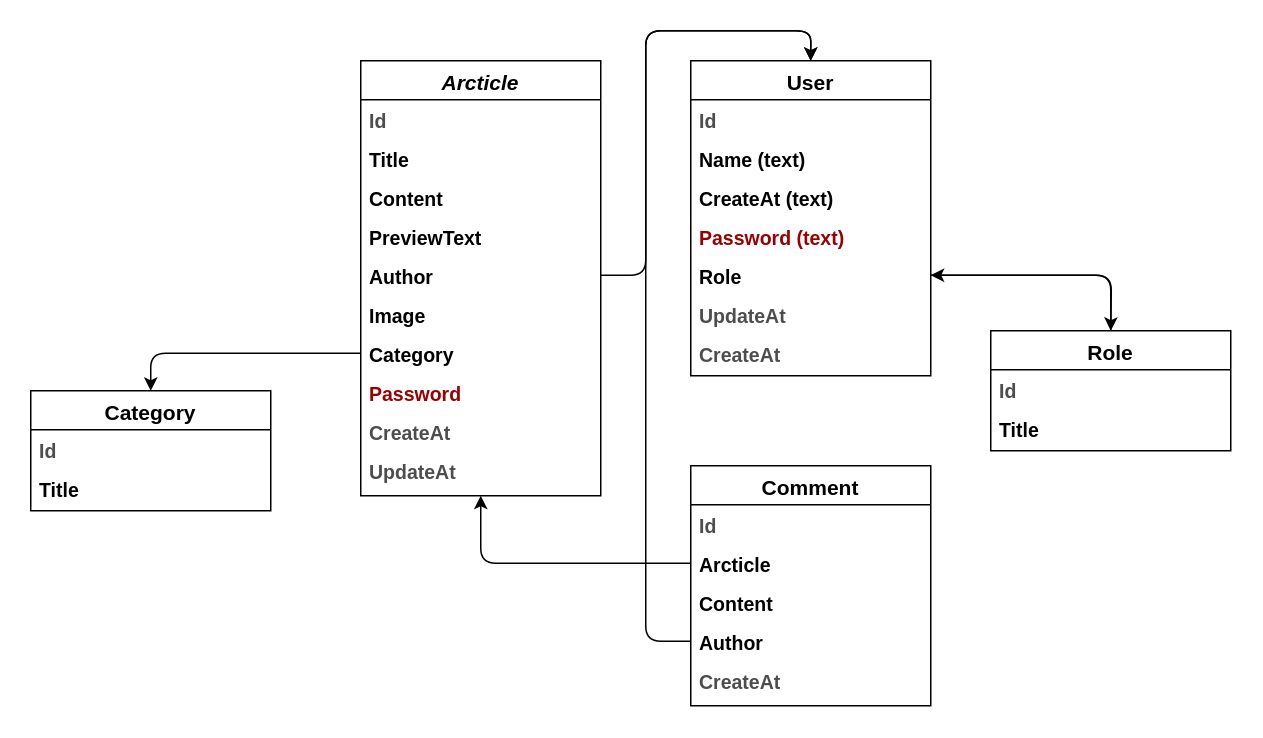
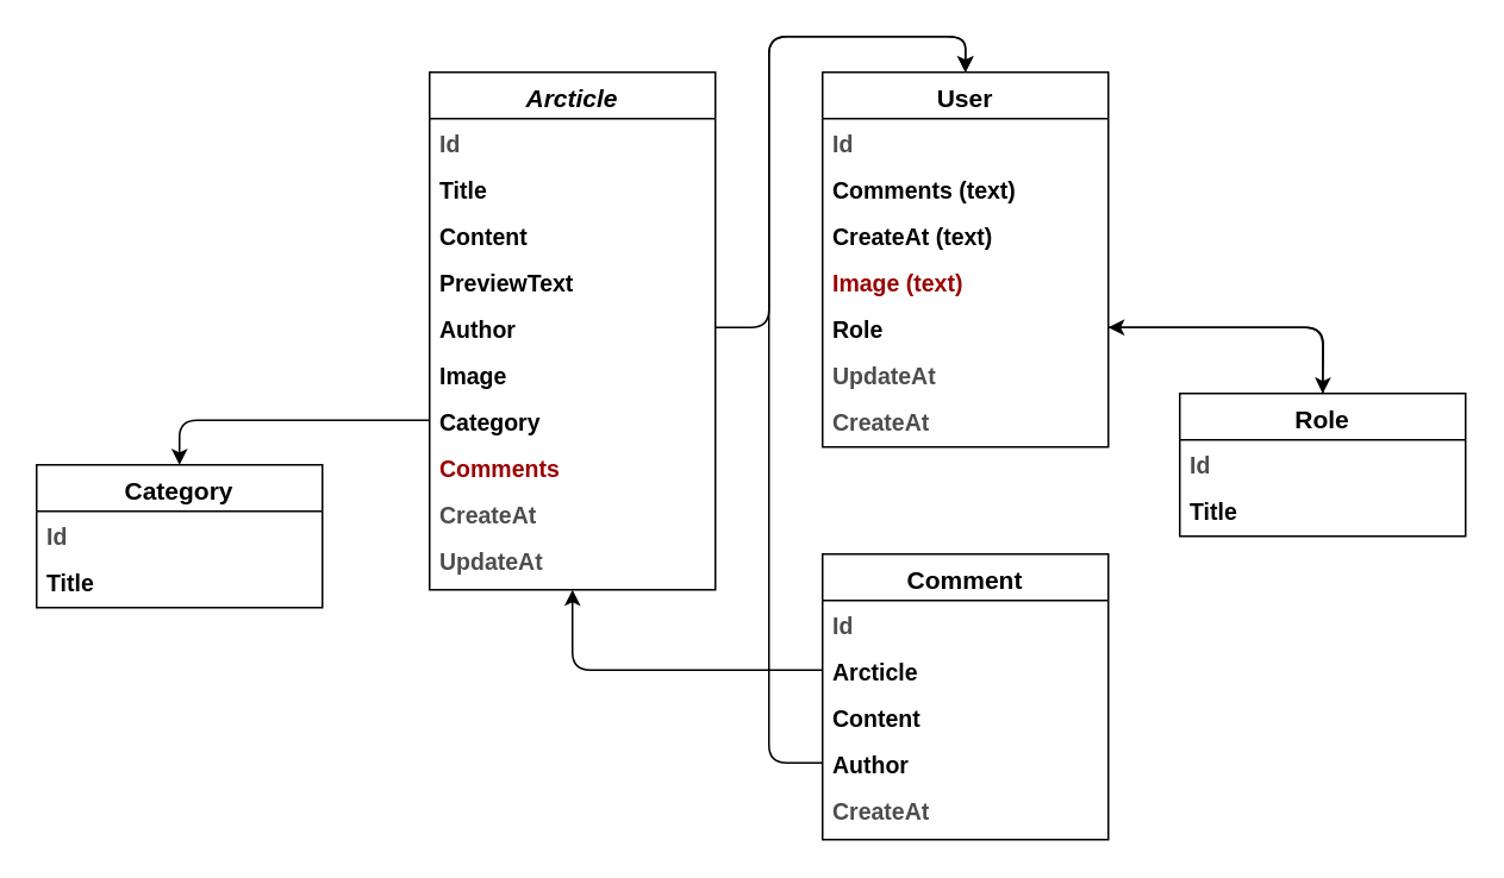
- <mxCell id="15" value="Name (text)" style="text;align=left;verticalAlign=top;spacingLeft=4;spacingRight=4;overflow=hidden;rotatable=0;points=[[0,0.5],[1,0.5]];portConstraint=eastwest;rounded=0;fontSize=13;fontStyle=1" vertex="1" parent="13"><mxGeometry y="52" width="160" height="26" as="geometry" /></mxCell>
+ <mxCell id="15" value="Comments (text)" style="text;align=left;verticalAlign=top;spacingLeft=4;spacingRight=4;overflow=hidden;rotatable=0;points=[[0,0.5],[1,0.5]];portConstraint=eastwest;rounded=0;fontSize=13;fontStyle=1" vertex="1" parent="13"><mxGeometry y="52" width="160" height="26" as="geometry" /></mxCell>
- <mxCell id="17" value="Password (text)" style="text;align=left;verticalAlign=top;spacingLeft=4;spacingRight=4;overflow=hidden;rotatable=0;points=[[0,0.5],[1,0.5]];portConstraint=eastwest;rounded=0;fontSize=13;fontStyle=1;fontColor=#990000;" vertex="1" parent="13"><mxGeometry y="104" width="160" height="26" as="geometry" /></mxCell>
+ <mxCell id="17" value="Image (text)" style="text;align=left;verticalAlign=top;spacingLeft=4;spacingRight=4;overflow=hidden;rotatable=0;points=[[0,0.5],[1,0.5]];portConstraint=eastwest;rounded=0;fontSize=13;fontStyle=1;fontColor=#990000;" vertex="1" parent="13"><mxGeometry y="104" width="160" height="26" as="geometry" /></mxCell>
- <mxCell id="10" value="Password" style="text;align=left;verticalAlign=top;spacingLeft=4;spacingRight=4;overflow=hidden;rotatable=0;points=[[0,0.5],[1,0.5]];portConstraint=eastwest;rounded=0;fontSize=13;fontStyle=1;fontColor=#990000;" vertex="1" parent="2"><mxGeometry y="208" width="160" height="26" as="geometry" /></mxCell>
+ <mxCell id="10" value="Comments" style="text;align=left;verticalAlign=top;spacingLeft=4;spacingRight=4;overflow=hidden;rotatable=0;points=[[0,0.5],[1,0.5]];portConstraint=eastwest;rounded=0;fontSize=13;fontStyle=1;fontColor=#990000;" vertex="1" parent="2"><mxGeometry y="208" width="160" height="26" as="geometry" /></mxCell>
